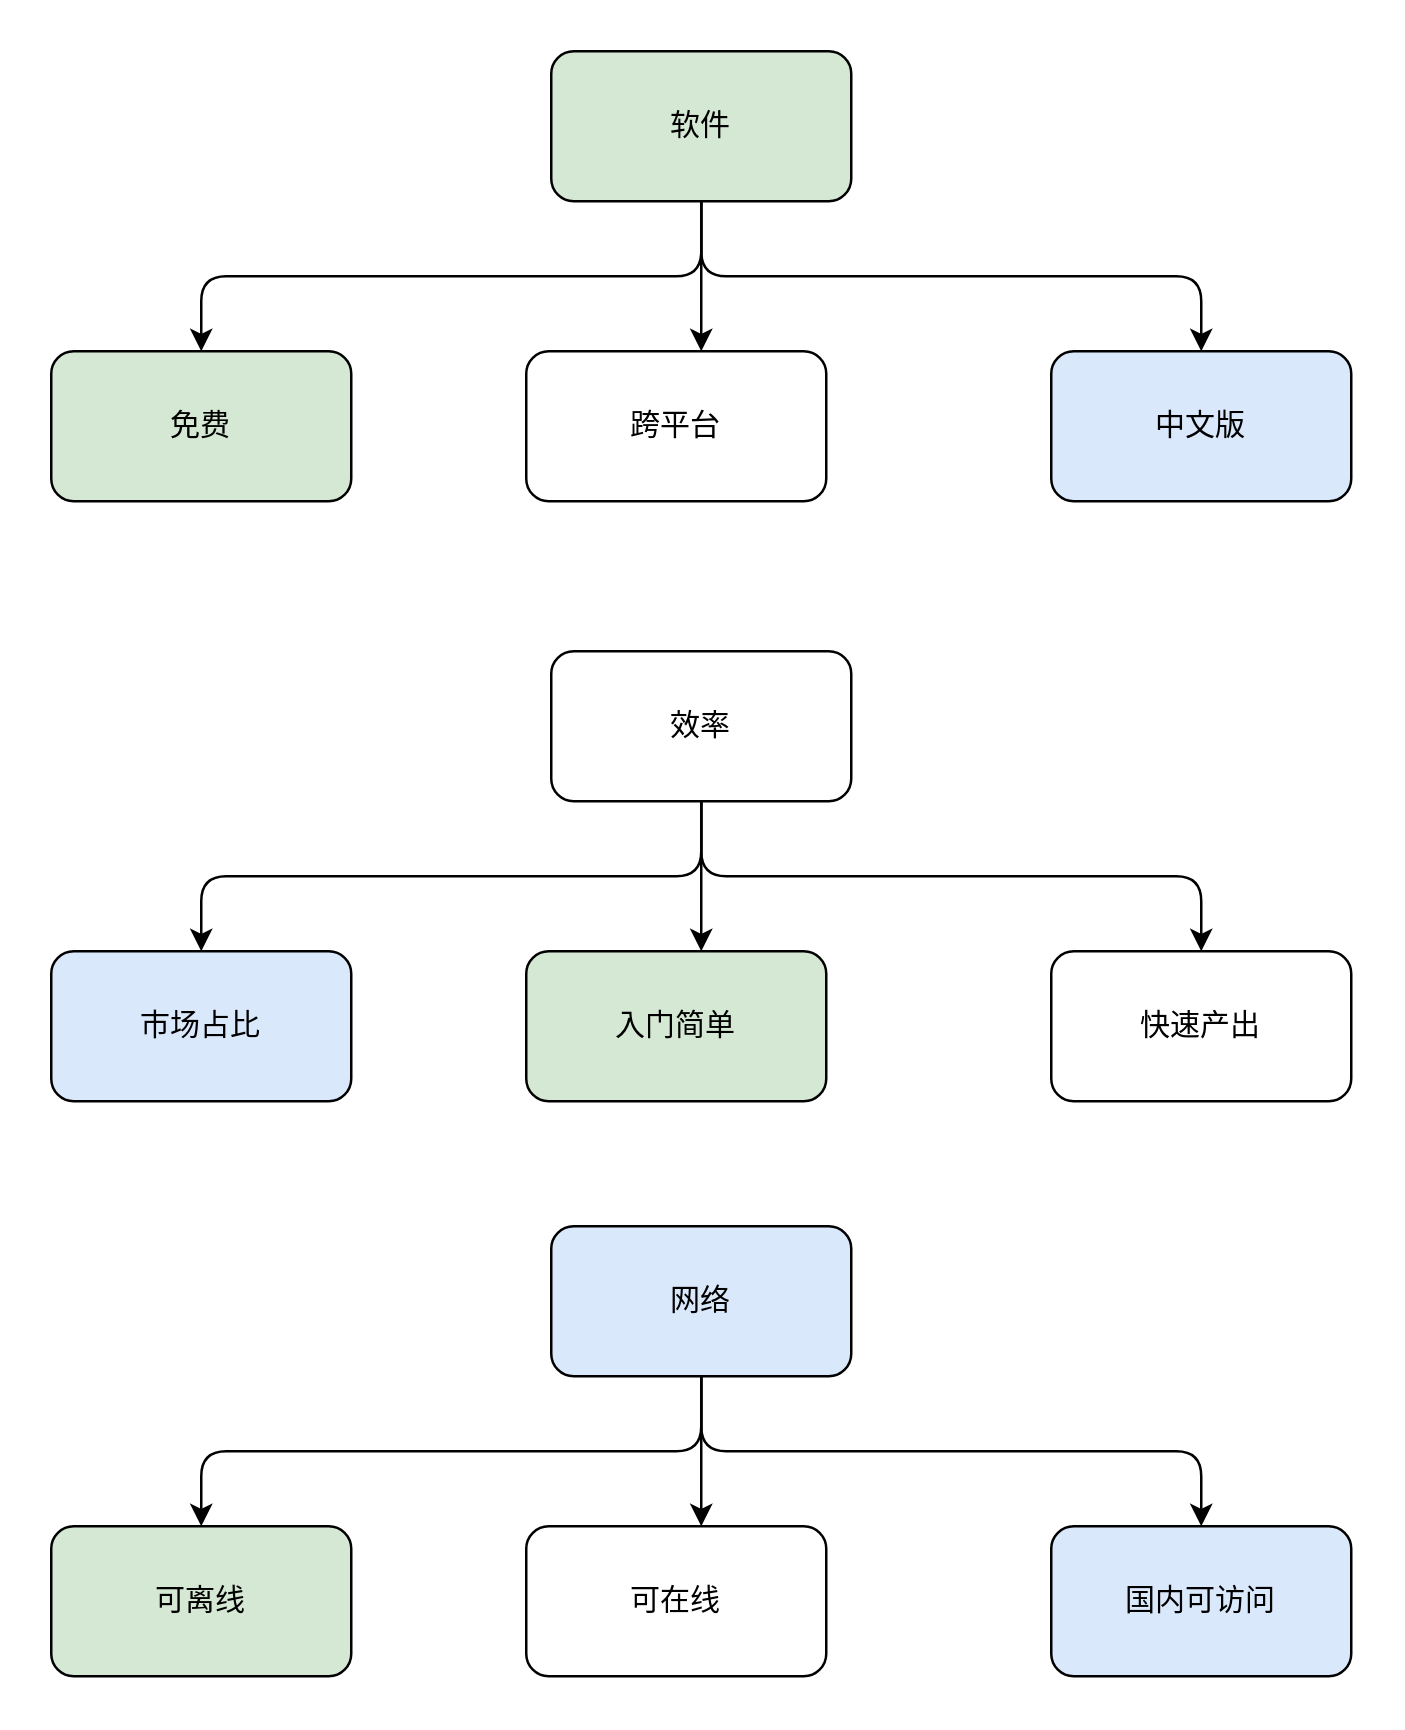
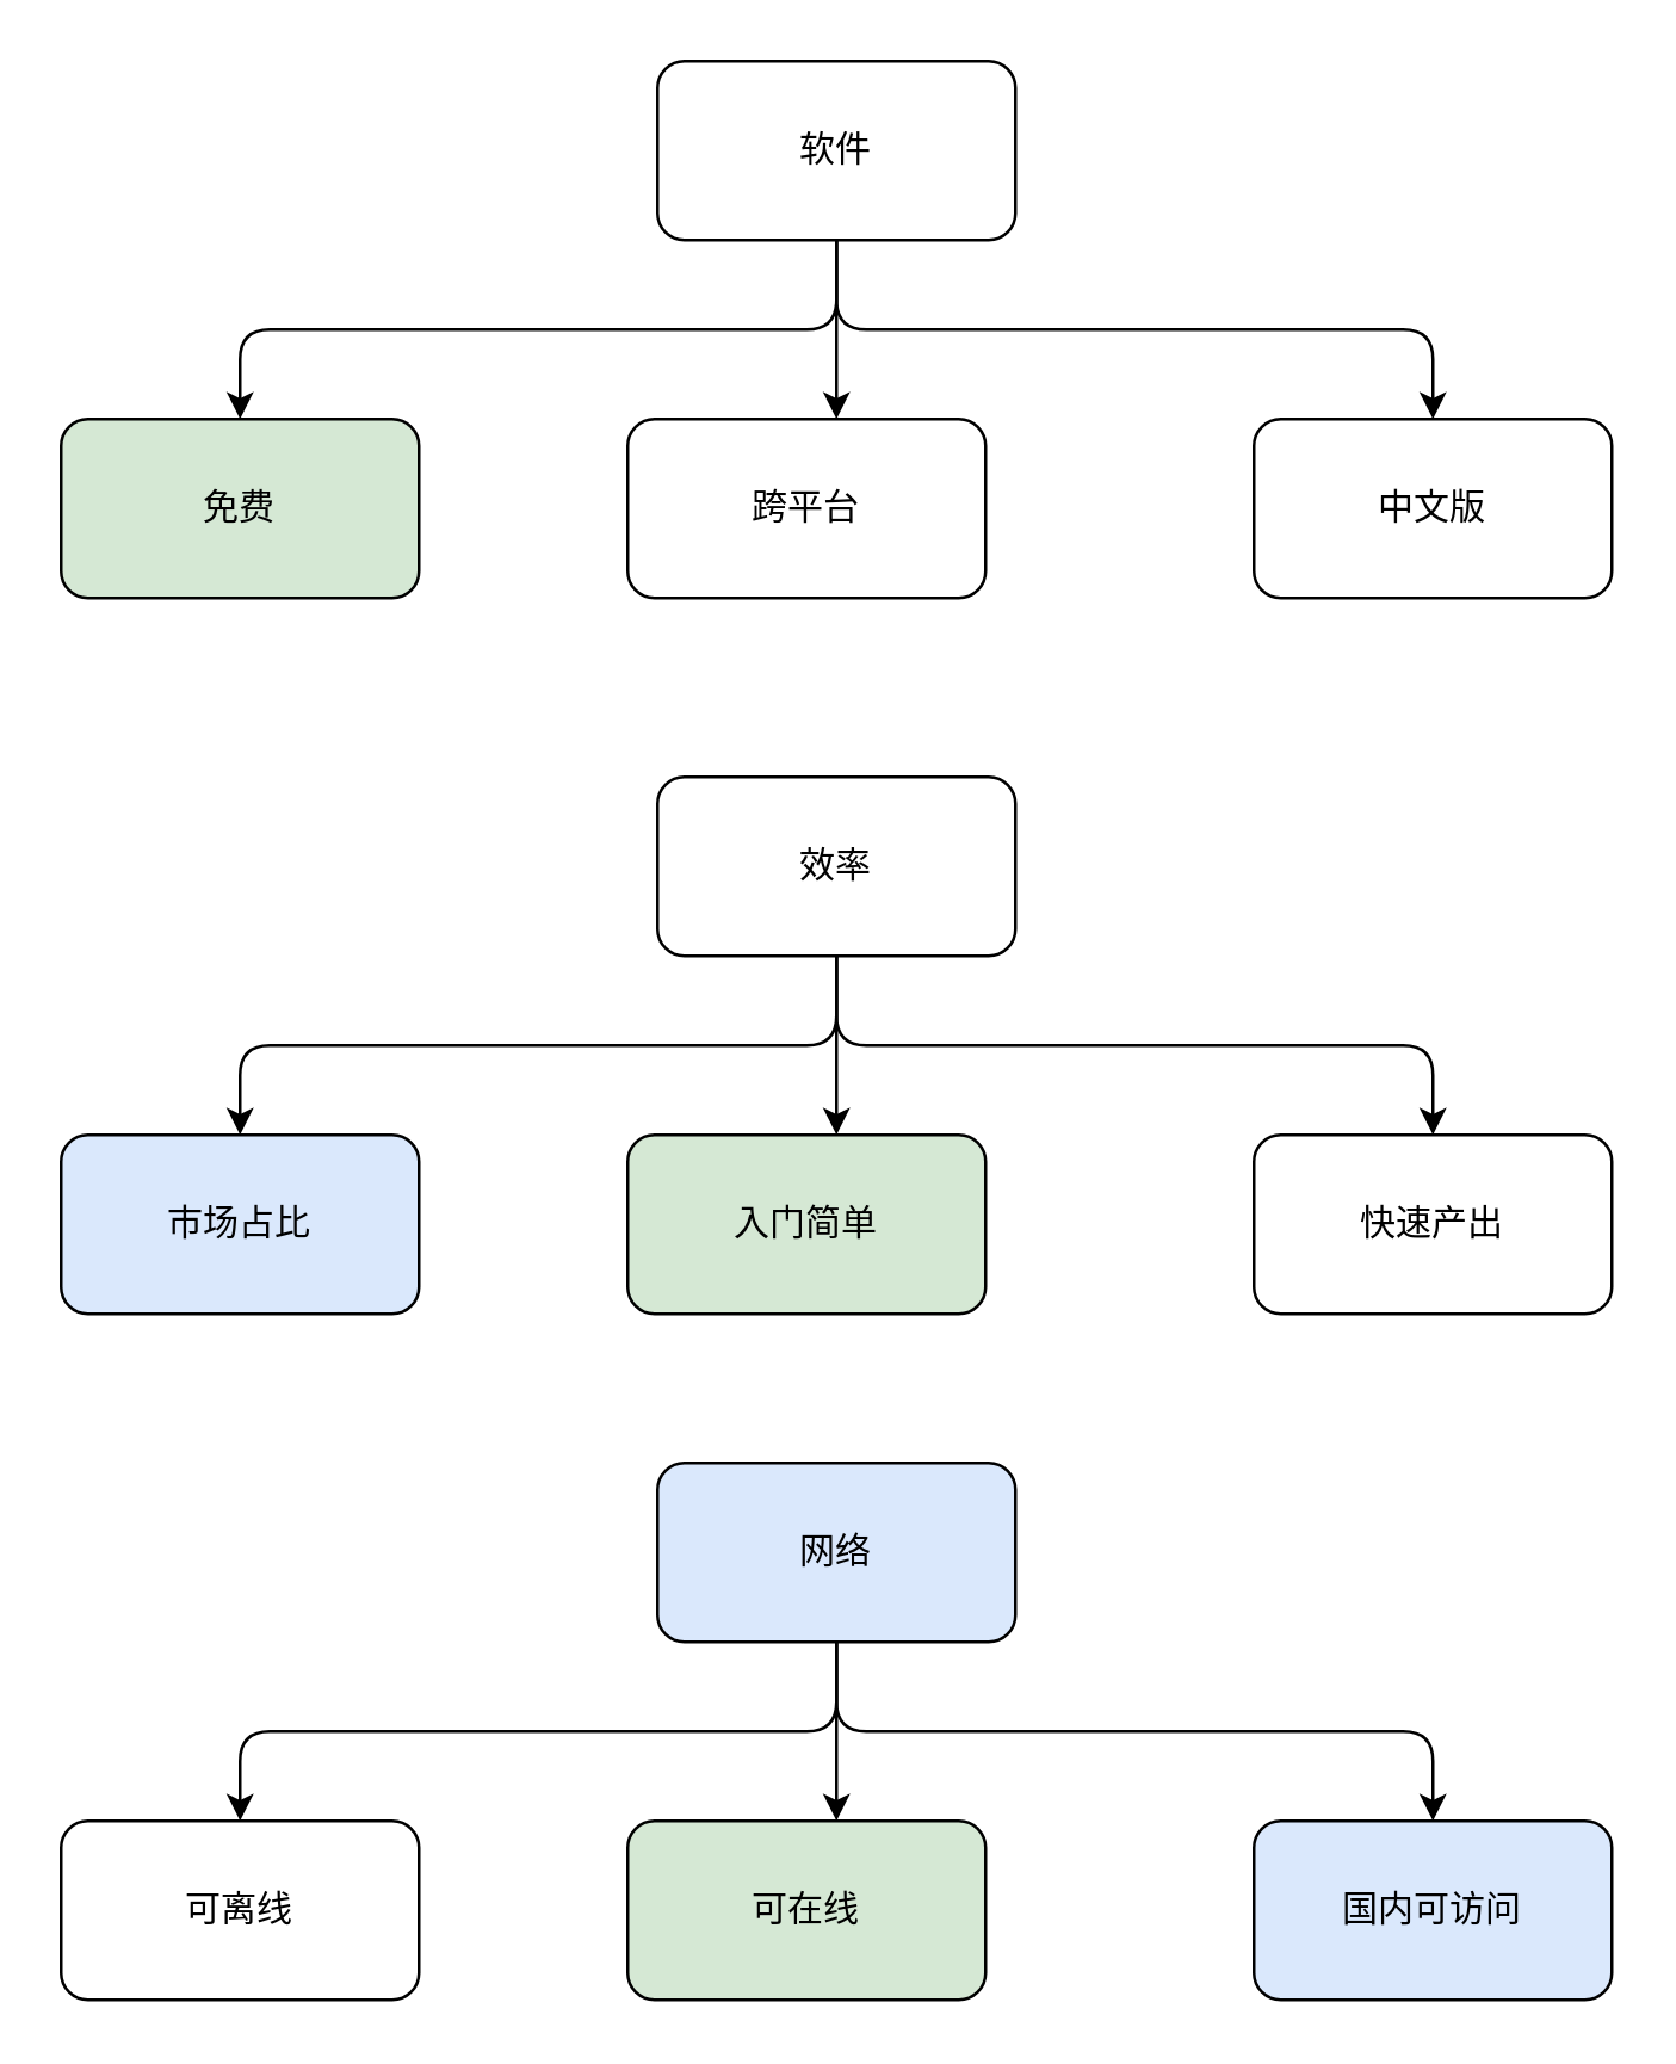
- <mxCell id="3" value="软件" style="rounded=1;whiteSpace=wrap;html=1;fillColor=#d5e8d4;" vertex="1" parent="1"><mxGeometry x="220" y="20" width="120" height="60" as="geometry" /></mxCell>
+ <mxCell id="3" value="软件" style="rounded=1;whiteSpace=wrap;html=1;" vertex="1" parent="1"><mxGeometry x="220" y="20" width="120" height="60" as="geometry" /></mxCell>
- <mxCell id="8" value="中文版" style="rounded=1;whiteSpace=wrap;html=1;fillColor=#dae8fc;" vertex="1" parent="1"><mxGeometry x="420" y="140" width="120" height="60" as="geometry" /></mxCell>
+ <mxCell id="8" value="中文版" style="rounded=1;whiteSpace=wrap;html=1;" vertex="1" parent="1"><mxGeometry x="420" y="140" width="120" height="60" as="geometry" /></mxCell>
- <mxCell id="19" value="可离线" style="rounded=1;whiteSpace=wrap;html=1;fillColor=#d5e8d4;" vertex="1" parent="1"><mxGeometry x="20" y="610" width="120" height="60" as="geometry" /></mxCell>
+ <mxCell id="19" value="可离线" style="rounded=1;whiteSpace=wrap;html=1;" vertex="1" parent="1"><mxGeometry x="20" y="610" width="120" height="60" as="geometry" /></mxCell>
- <mxCell id="20" value="可在线" style="rounded=1;whiteSpace=wrap;html=1;" vertex="1" parent="1"><mxGeometry x="210" y="610" width="120" height="60" as="geometry" /></mxCell>
+ <mxCell id="20" value="可在线" style="rounded=1;whiteSpace=wrap;html=1;fillColor=#d5e8d4;" vertex="1" parent="1"><mxGeometry x="210" y="610" width="120" height="60" as="geometry" /></mxCell>
